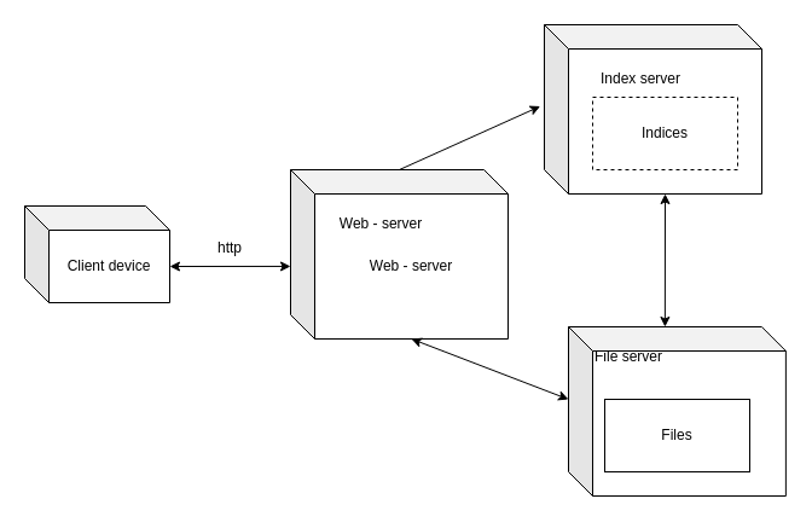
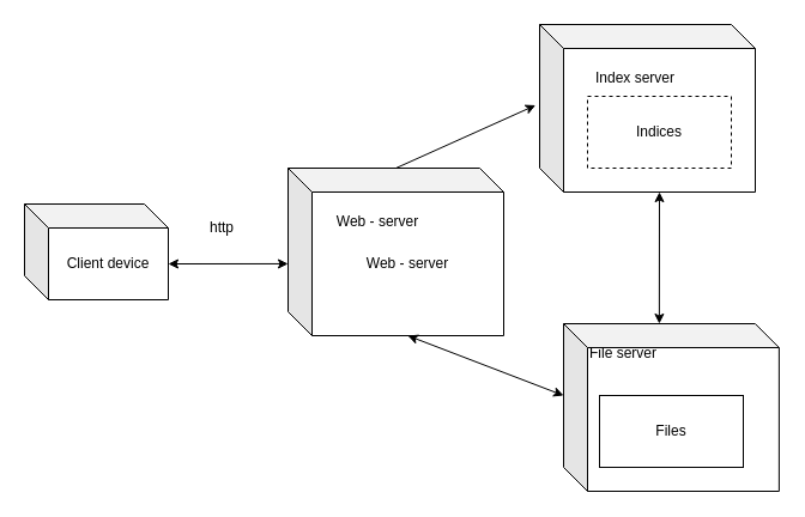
- <mxCell id="15" value="http" style="text;html=1;align=center;verticalAlign=middle;whiteSpace=wrap;rounded=0;" vertex="1" parent="1"><mxGeometry x="160" y="190" width="60" height="30" as="geometry" /></mxCell>
+ <mxCell id="15" value="http" style="text;html=1;align=center;verticalAlign=middle;whiteSpace=wrap;rounded=0;" vertex="1" parent="1"><mxGeometry x="155" y="175" width="60" height="30" as="geometry" /></mxCell>
